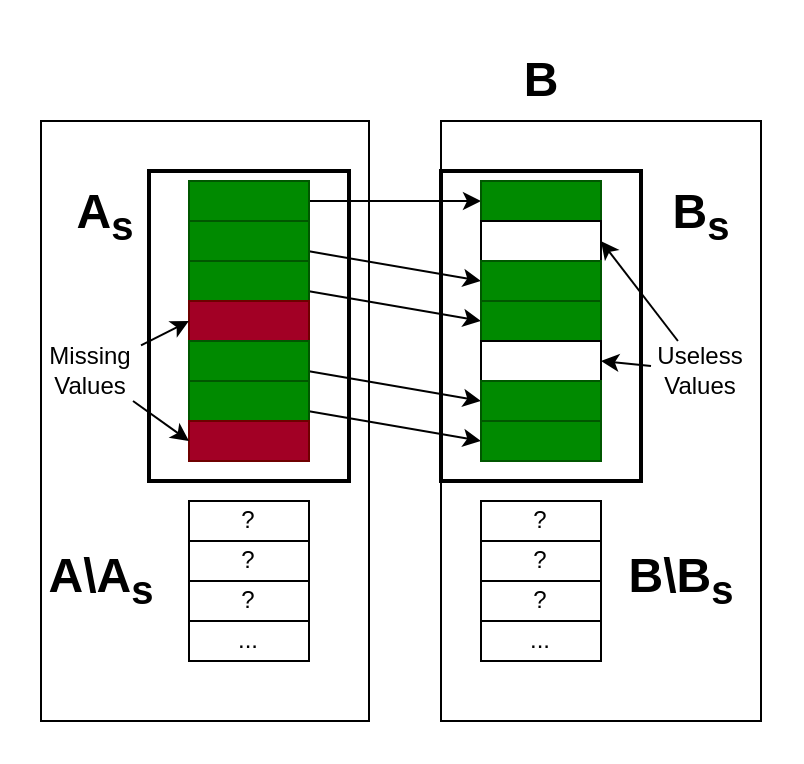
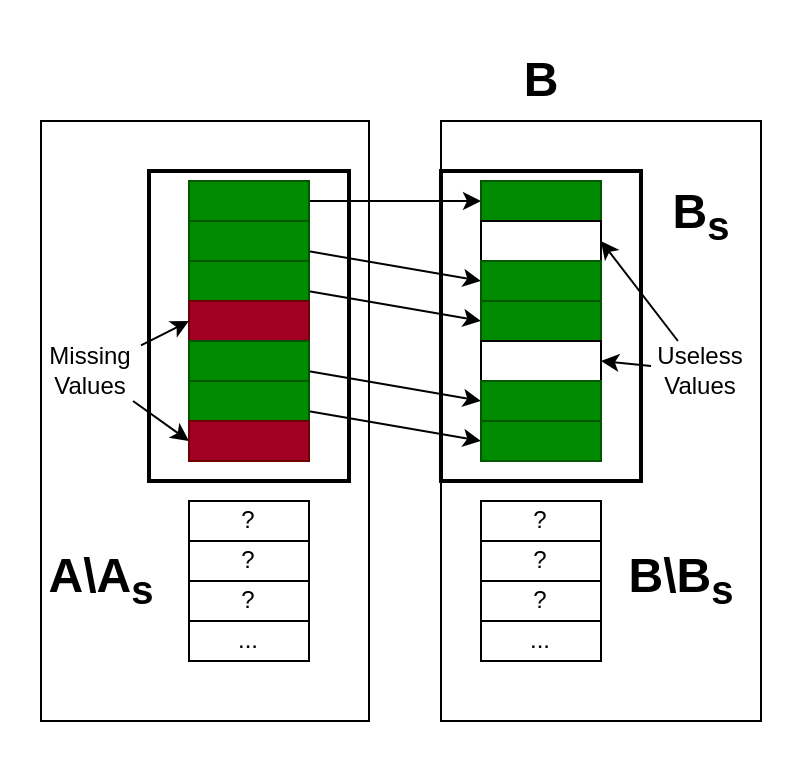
- <mxCell id="26" value="A&lt;sub&gt;s&lt;/sub&gt;" style="text;html=1;fontSize=24;fontStyle=1;verticalAlign=middle;align=center;" parent="1" vertex="1"><mxGeometry x="30" y="90" width="44" height="35" as="geometry" /></mxCell>
